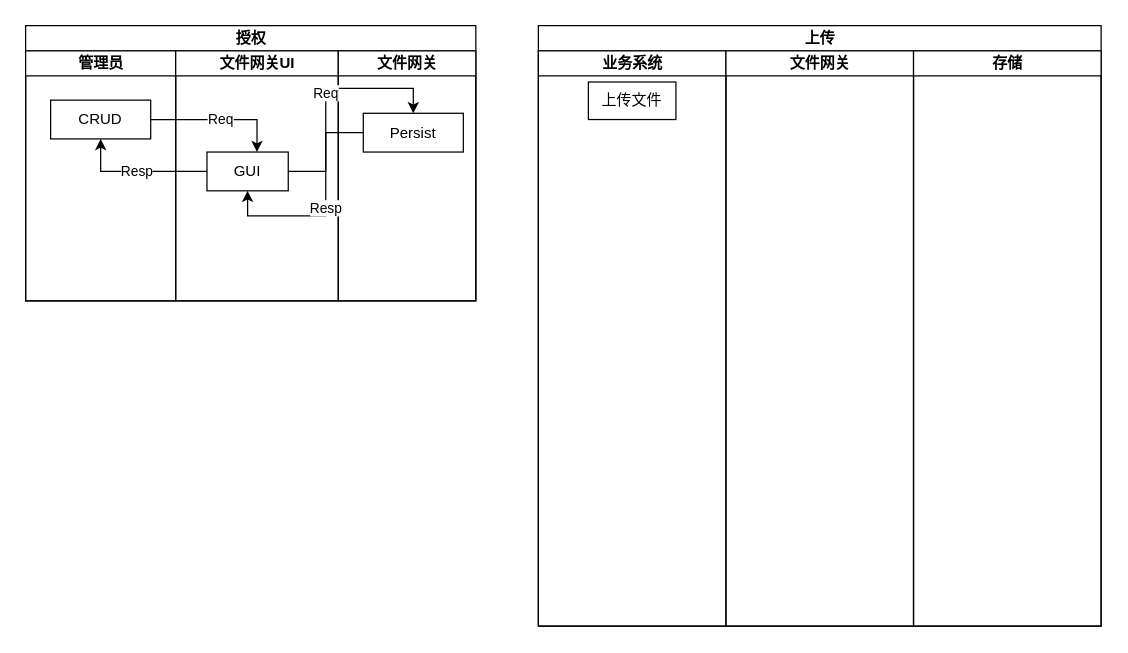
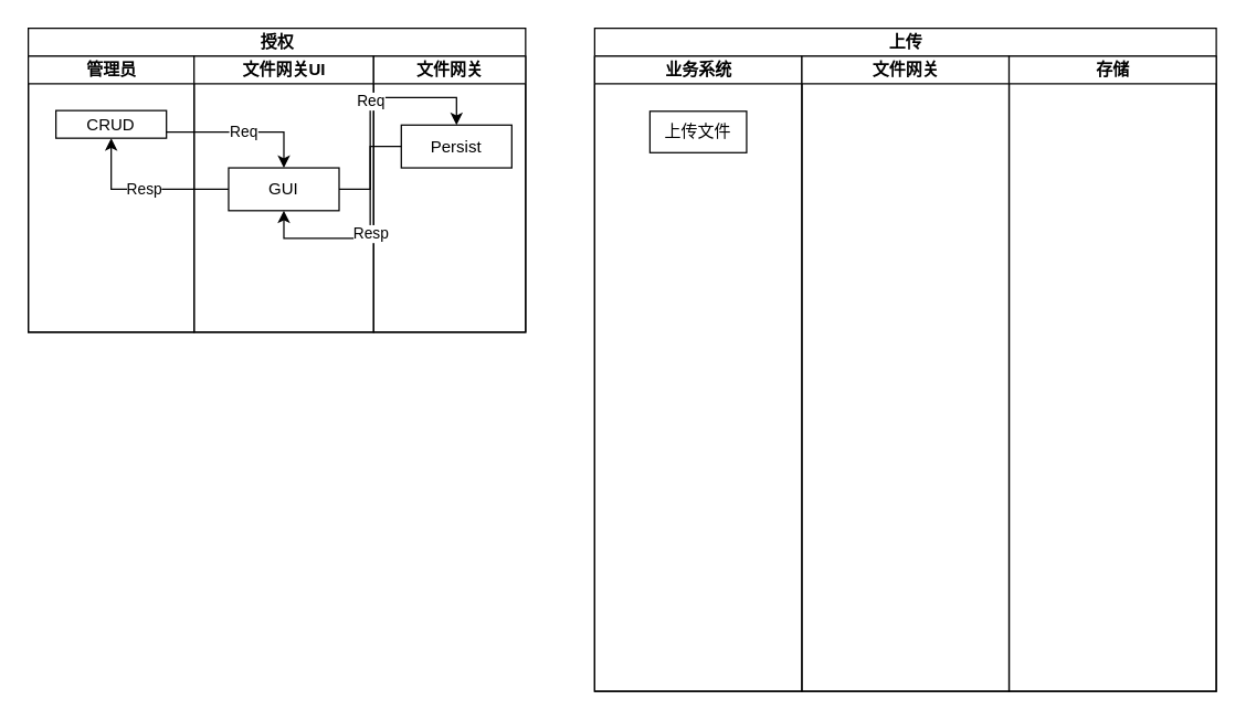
- <mxCell id="4" value="上传文件" style="rounded=0;whiteSpace=wrap;html=1;" vertex="1" parent="3"><mxGeometry x="40" y="25" width="70" height="30" as="geometry" /></mxCell>
+ <mxCell id="4" value="上传文件" style="rounded=0;whiteSpace=wrap;html=1;" vertex="1" parent="3"><mxGeometry x="40" y="40" width="70" height="30" as="geometry" /></mxCell>
- <mxCell id="9" value="&lt;div&gt;CRUD&lt;/div&gt;" style="rounded=0;whiteSpace=wrap;html=1;" vertex="1" parent="8"><mxGeometry x="20" y="39.5" width="80" height="31" as="geometry" /></mxCell>
+ <mxCell id="9" value="&lt;div&gt;CRUD&lt;/div&gt;" style="rounded=0;whiteSpace=wrap;html=1;" vertex="1" parent="8"><mxGeometry x="20" y="39.5" width="80" height="20" as="geometry" /></mxCell>
- <mxCell id="11" value="GUI" style="rounded=0;whiteSpace=wrap;html=1;" vertex="1" parent="10"><mxGeometry x="25" y="81" width="65" height="31" as="geometry" /></mxCell>
+ <mxCell id="11" value="GUI" style="rounded=0;whiteSpace=wrap;html=1;" vertex="1" parent="10"><mxGeometry x="25" y="81" width="80" height="31" as="geometry" /></mxCell>
